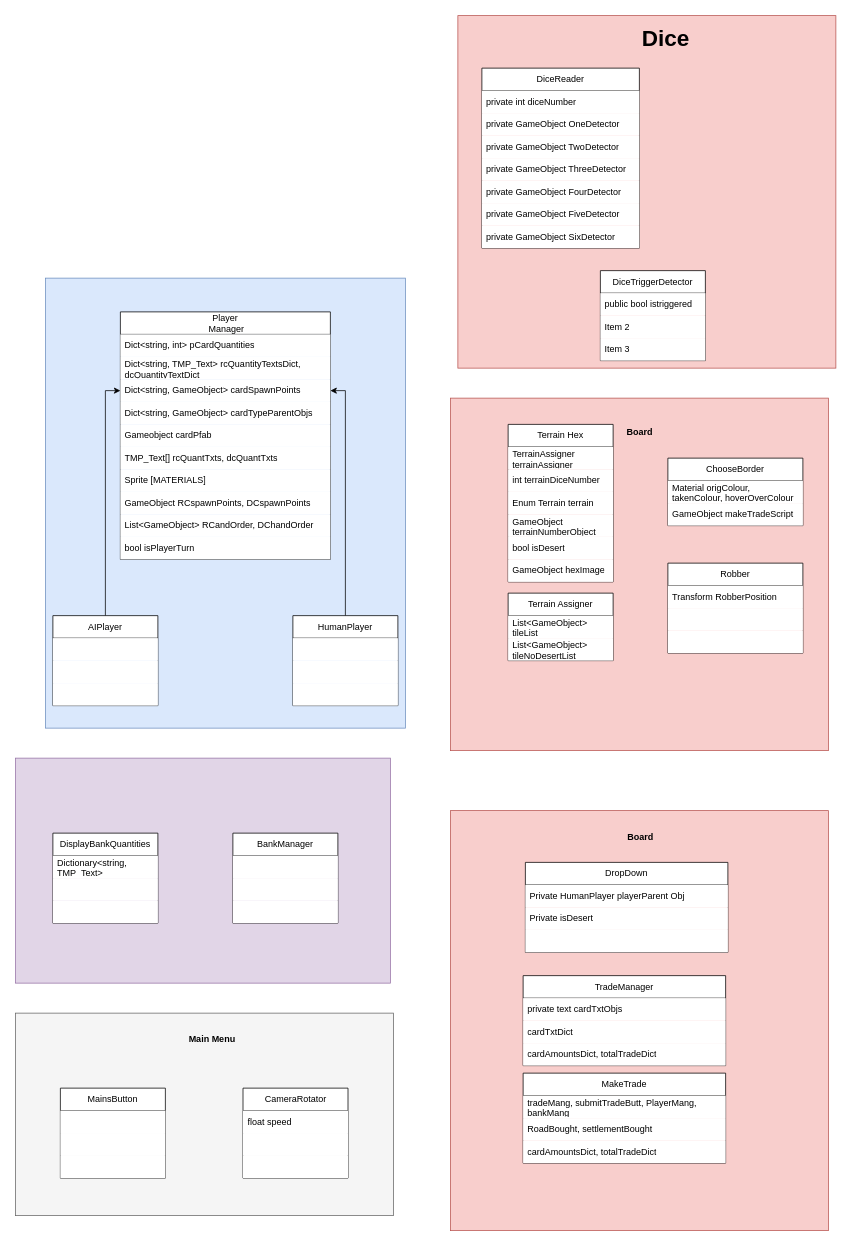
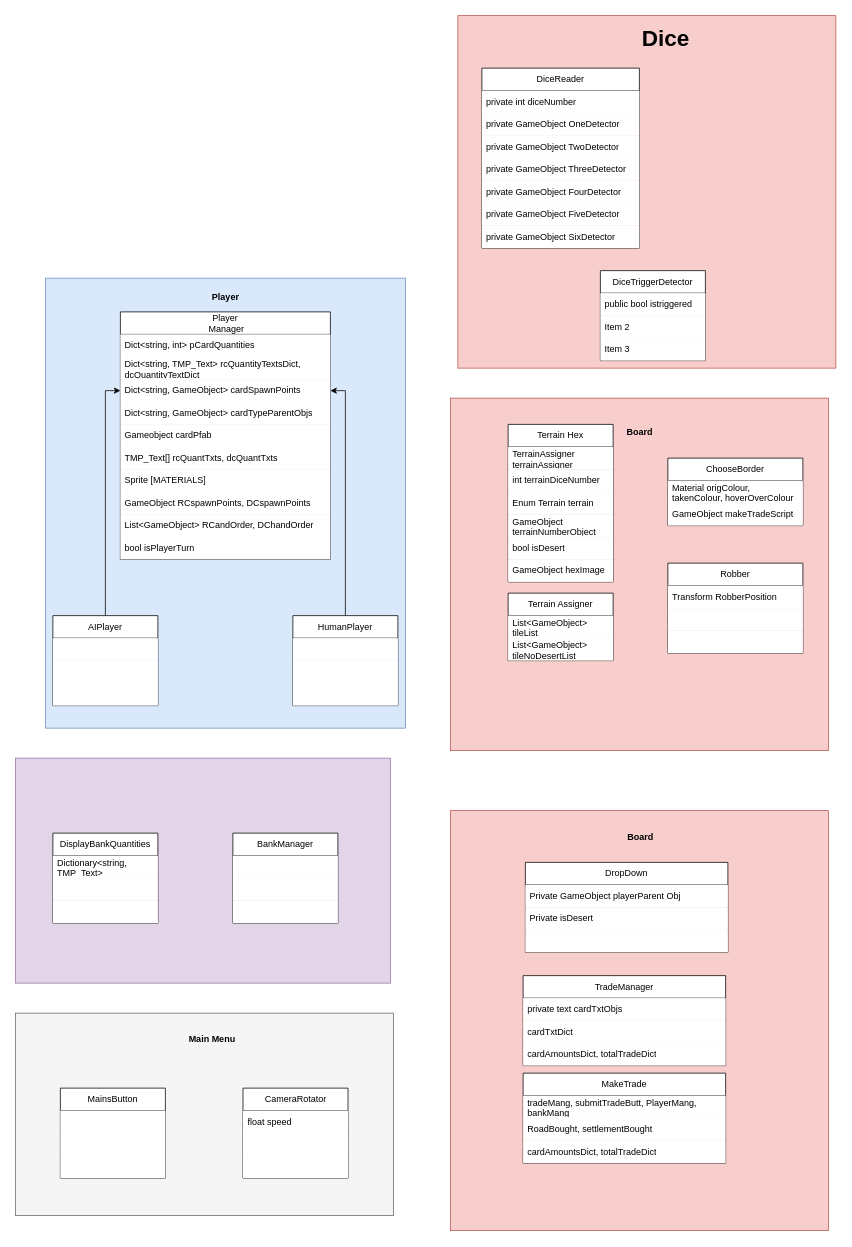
+ <mxCell id="40" value="&lt;b&gt;Player&lt;/b&gt;" style="text;html=1;align=center;verticalAlign=middle;resizable=0;points=[];autosize=1;strokeColor=none;fillColor=none;labelBackgroundColor=none;" parent="1" vertex="1"><mxGeometry x="270" y="380" width="60" height="30" as="geometry" /></mxCell>
- <mxCell id="68" value="Private HumanPlayer playerParent Obj" style="text;strokeColor=none;fillColor=default;align=left;verticalAlign=middle;spacingLeft=4;spacingRight=4;overflow=hidden;points=[[0,0.5],[1,0.5]];portConstraint=eastwest;rotatable=0;whiteSpace=wrap;html=1;" parent="67" vertex="1"><mxGeometry y="30" width="270" height="30" as="geometry" /></mxCell>
+ <mxCell id="68" value="Private GameObject playerParent Obj" style="text;strokeColor=none;fillColor=default;align=left;verticalAlign=middle;spacingLeft=4;spacingRight=4;overflow=hidden;points=[[0,0.5],[1,0.5]];portConstraint=eastwest;rotatable=0;whiteSpace=wrap;html=1;" parent="67" vertex="1"><mxGeometry y="30" width="270" height="30" as="geometry" /></mxCell>
